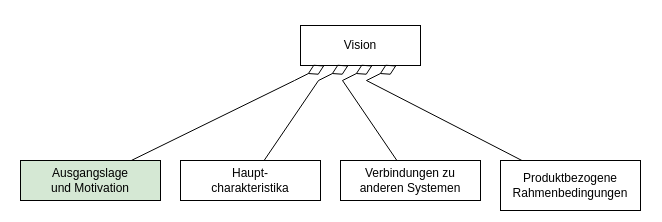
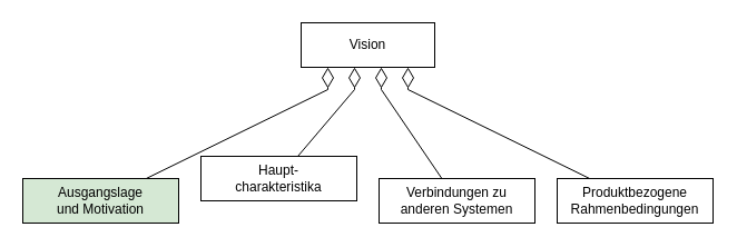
- <mxCell id="2" value="Vision" style="rounded=0;whiteSpace=wrap;html=1;points=[[0,0,0,0,0],[0,0.25,0,0,0],[0,0.5,0,0,0],[0,0.75,0,0,0],[0,1,0,0,0],[0.2,1,0,0,0],[0.25,0,0,0,0],[0.25,1,0,0,0],[0.4,1,0,0,0],[0.5,0,0,0,0],[0.5,1,0,0,0],[0.6,1,0,0,0],[0.75,0,0,0,0],[0.75,1,0,0,0],[0.8,1,0,0,0],[1,0,0,0,0],[1,0.25,0,0,0],[1,0.5,0,0,0],[1,0.75,0,0,0],[1,1,0,0,0]];" vertex="1" parent="1"><mxGeometry x="300" y="25" width="120" height="40" as="geometry" /></mxCell>
+ <mxCell id="2" value="Vision" style="rounded=0;whiteSpace=wrap;html=1;points=[[0,0,0,0,0],[0,0.25,0,0,0],[0,0.5,0,0,0],[0,0.75,0,0,0],[0,1,0,0,0],[0.2,1,0,0,0],[0.25,0,0,0,0],[0.25,1,0,0,0],[0.4,1,0,0,0],[0.5,0,0,0,0],[0.5,1,0,0,0],[0.6,1,0,0,0],[0.75,0,0,0,0],[0.75,1,0,0,0],[0.8,1,0,0,0],[1,0,0,0,0],[1,0.25,0,0,0],[1,0.5,0,0,0],[1,0.75,0,0,0],[1,1,0,0,0]];" vertex="1" parent="1"><mxGeometry x="270" y="20" width="120" height="40" as="geometry" /></mxCell>
- <mxCell id="4" value="&lt;div&gt;Haupt-&lt;/div&gt;&lt;div&gt;charakteristika&lt;br&gt;&lt;/div&gt;" style="rounded=0;whiteSpace=wrap;html=1;" vertex="1" parent="1"><mxGeometry x="180" y="160" width="140" height="40" as="geometry" /></mxCell>
+ <mxCell id="4" value="&lt;div&gt;Haupt-&lt;/div&gt;&lt;div&gt;charakteristika&lt;br&gt;&lt;/div&gt;" style="rounded=0;whiteSpace=wrap;html=1;" vertex="1" parent="1"><mxGeometry x="180" y="140" width="140" height="40" as="geometry" /></mxCell>
- <mxCell id="6" value="Produktbezogene Rahmenbedingungen" style="rounded=0;whiteSpace=wrap;html=1;" vertex="1" parent="1"><mxGeometry x="500" y="160" width="140" height="50" as="geometry" /></mxCell>
+ <mxCell id="6" value="Produktbezogene Rahmenbedingungen" style="rounded=0;whiteSpace=wrap;html=1;" vertex="1" parent="1"><mxGeometry x="500" y="160" width="140" height="40" as="geometry" /></mxCell>
